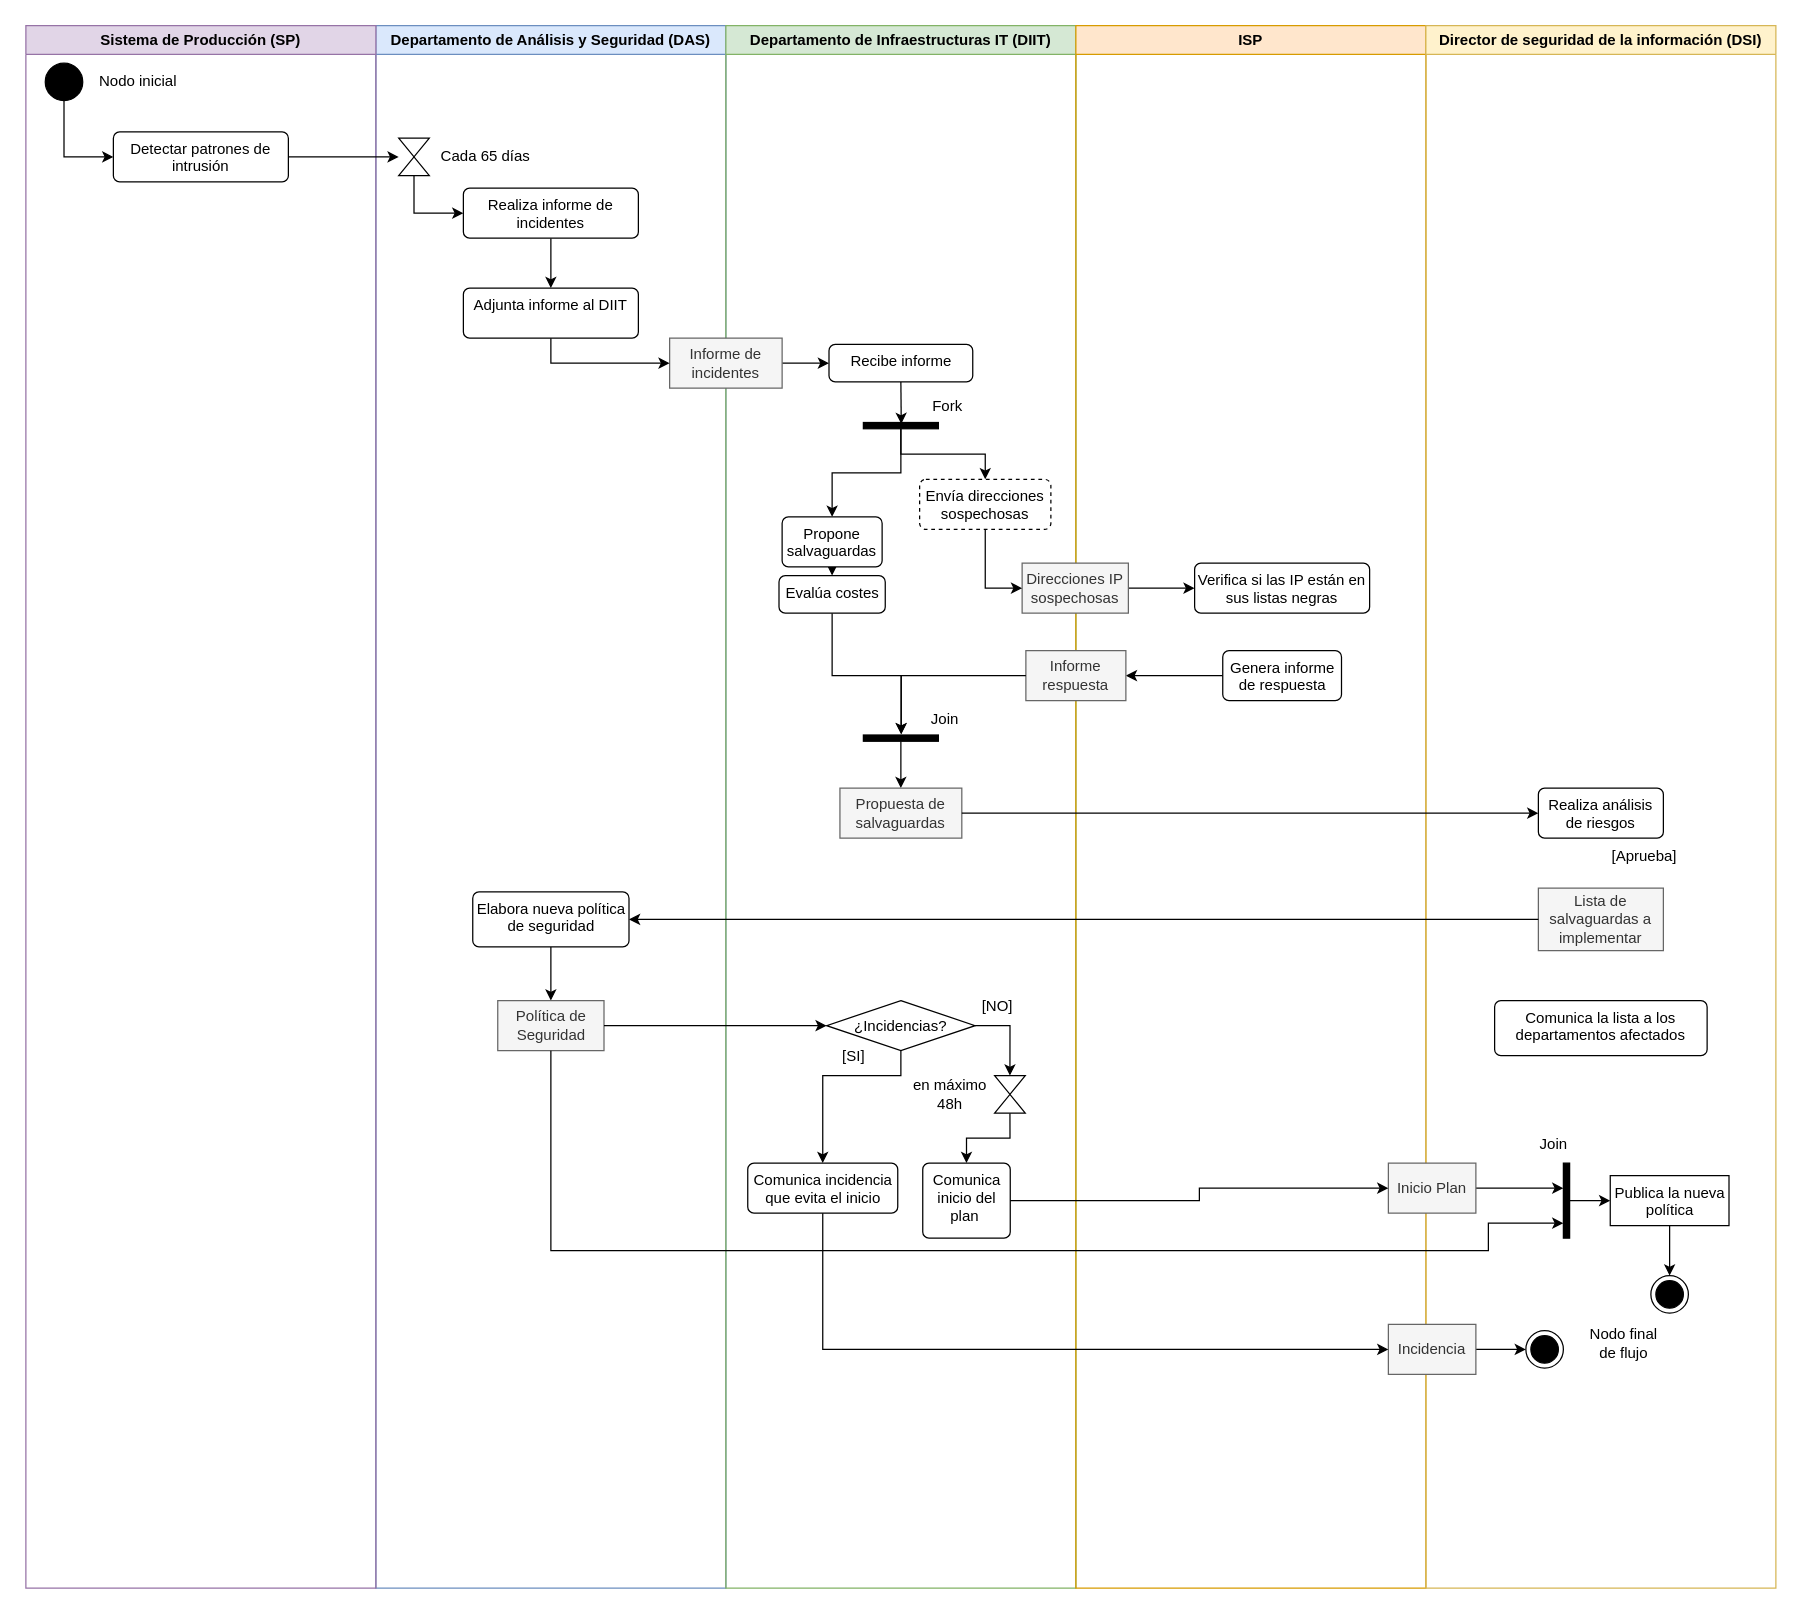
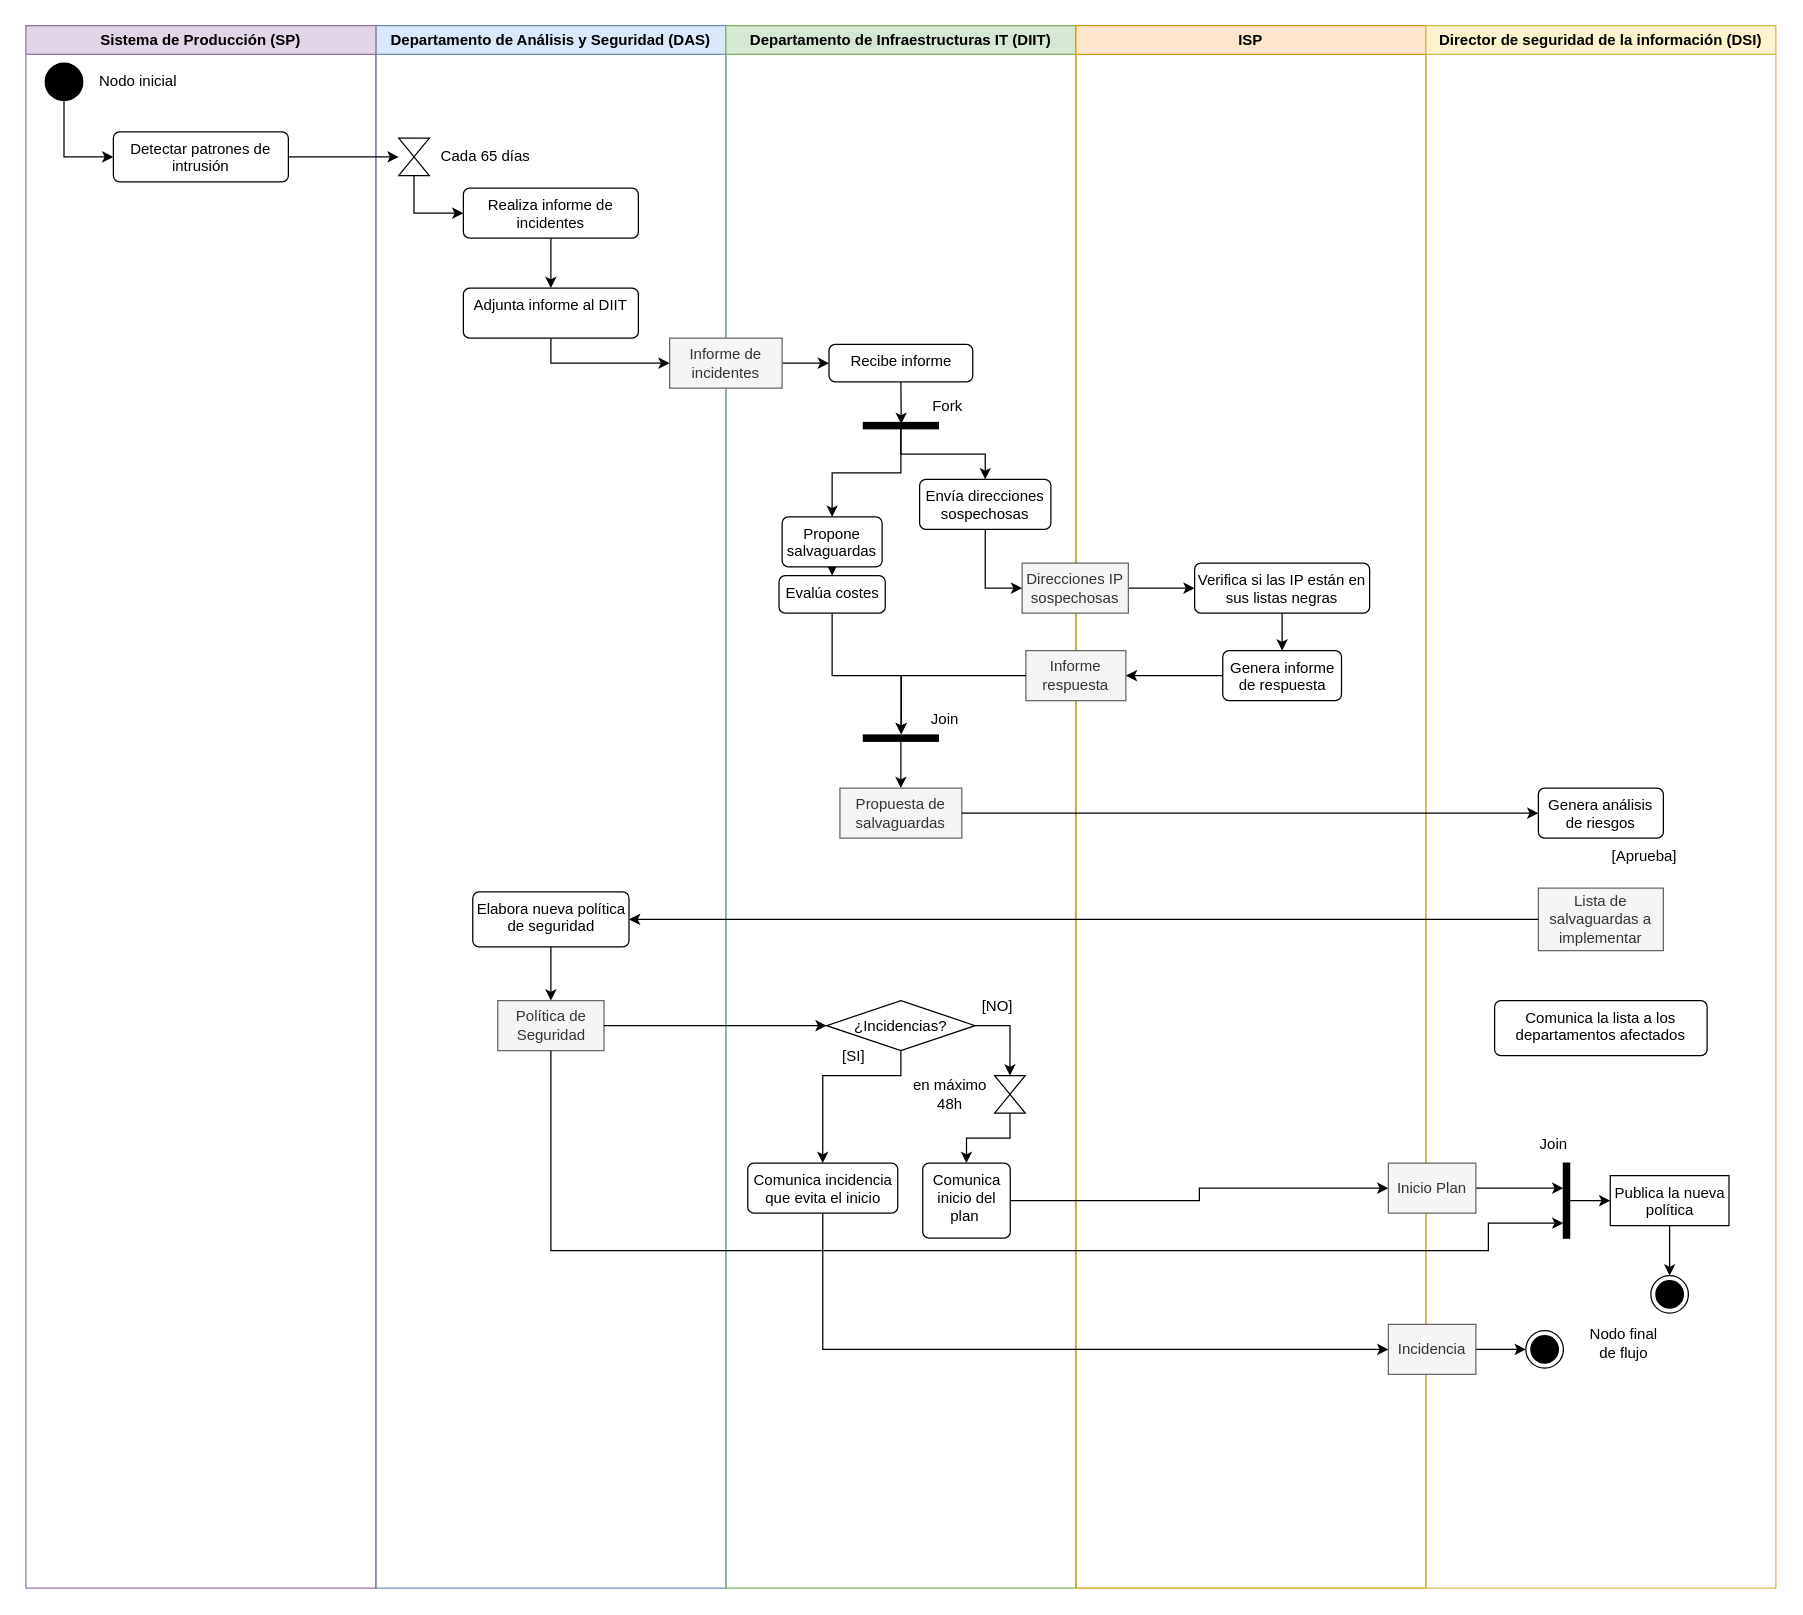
- <mxCell id="21" value="Envía direcciones sospechosas" style="html=1;align=center;verticalAlign=top;rounded=1;absoluteArcSize=1;arcSize=10;dashed=1;whiteSpace=wrap;" vertex="1" parent="12"><mxGeometry x="155" y="363" width="105" height="40" as="geometry" /></mxCell>
+ <mxCell id="21" value="Envía direcciones sospechosas" style="html=1;align=center;verticalAlign=top;rounded=1;absoluteArcSize=1;arcSize=10;dashed=0;whiteSpace=wrap;" vertex="1" parent="12"><mxGeometry x="155" y="363" width="105" height="40" as="geometry" /></mxCell>
+ <mxCell id="43" style="edgeStyle=orthogonalEdgeStyle;rounded=0;orthogonalLoop=1;jettySize=auto;html=1;entryX=0.5;entryY=0;entryDx=0;entryDy=0;" edge="1" parent="40" source="44" target="46"><mxGeometry relative="1" as="geometry" /></mxCell>
- <mxCell id="49" value="Realiza análisis de riesgos" style="html=1;align=center;verticalAlign=top;rounded=1;absoluteArcSize=1;arcSize=10;dashed=0;whiteSpace=wrap;" vertex="1" parent="48"><mxGeometry x="90" y="610" width="100" height="40" as="geometry" /></mxCell>
+ <mxCell id="49" value="Genera análisis de riesgos" style="html=1;align=center;verticalAlign=top;rounded=1;absoluteArcSize=1;arcSize=10;dashed=0;whiteSpace=wrap;" vertex="1" parent="48"><mxGeometry x="90" y="610" width="100" height="40" as="geometry" /></mxCell>
